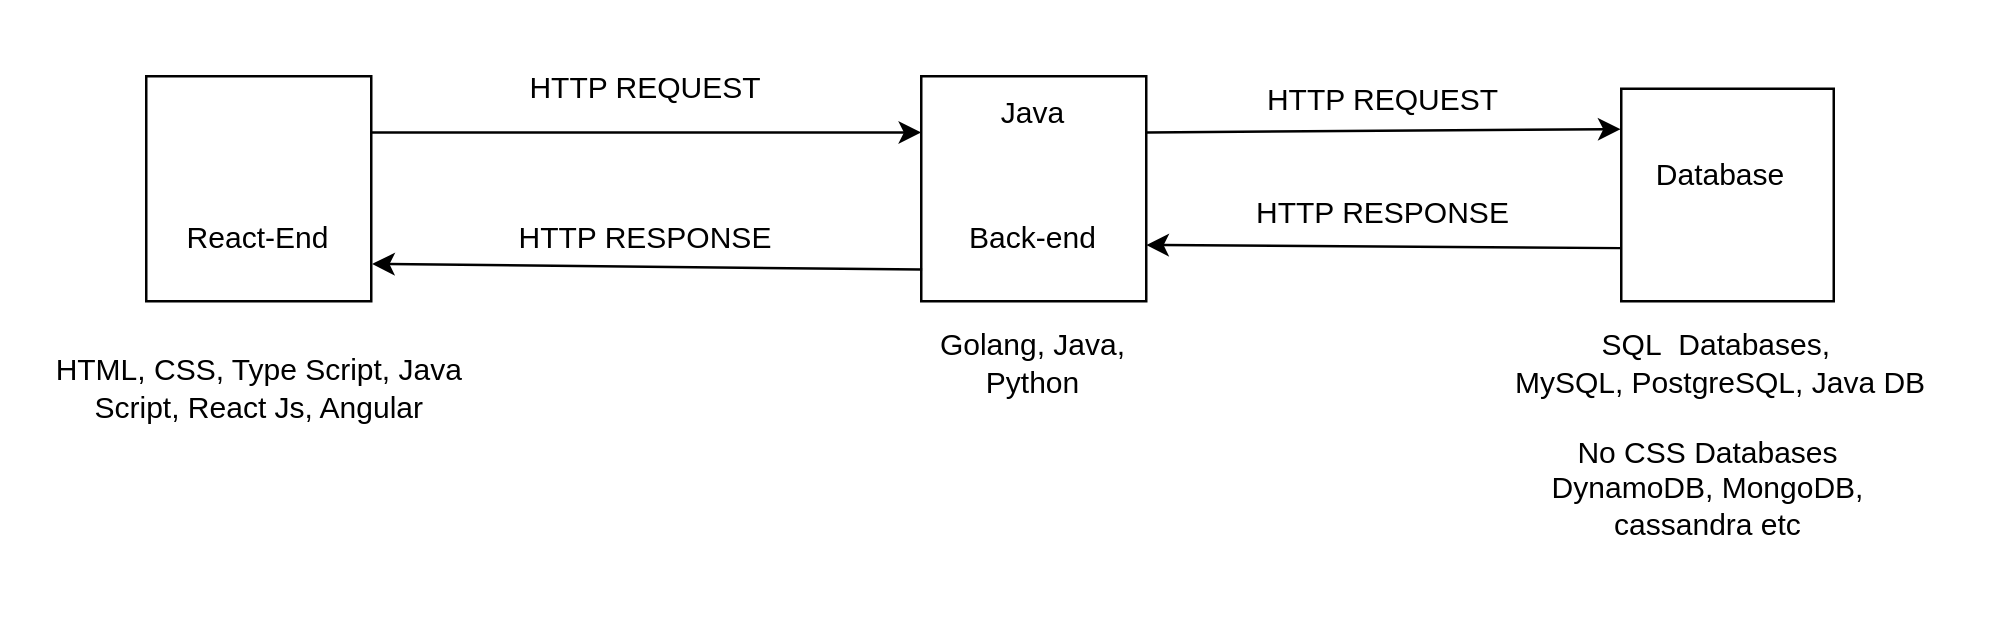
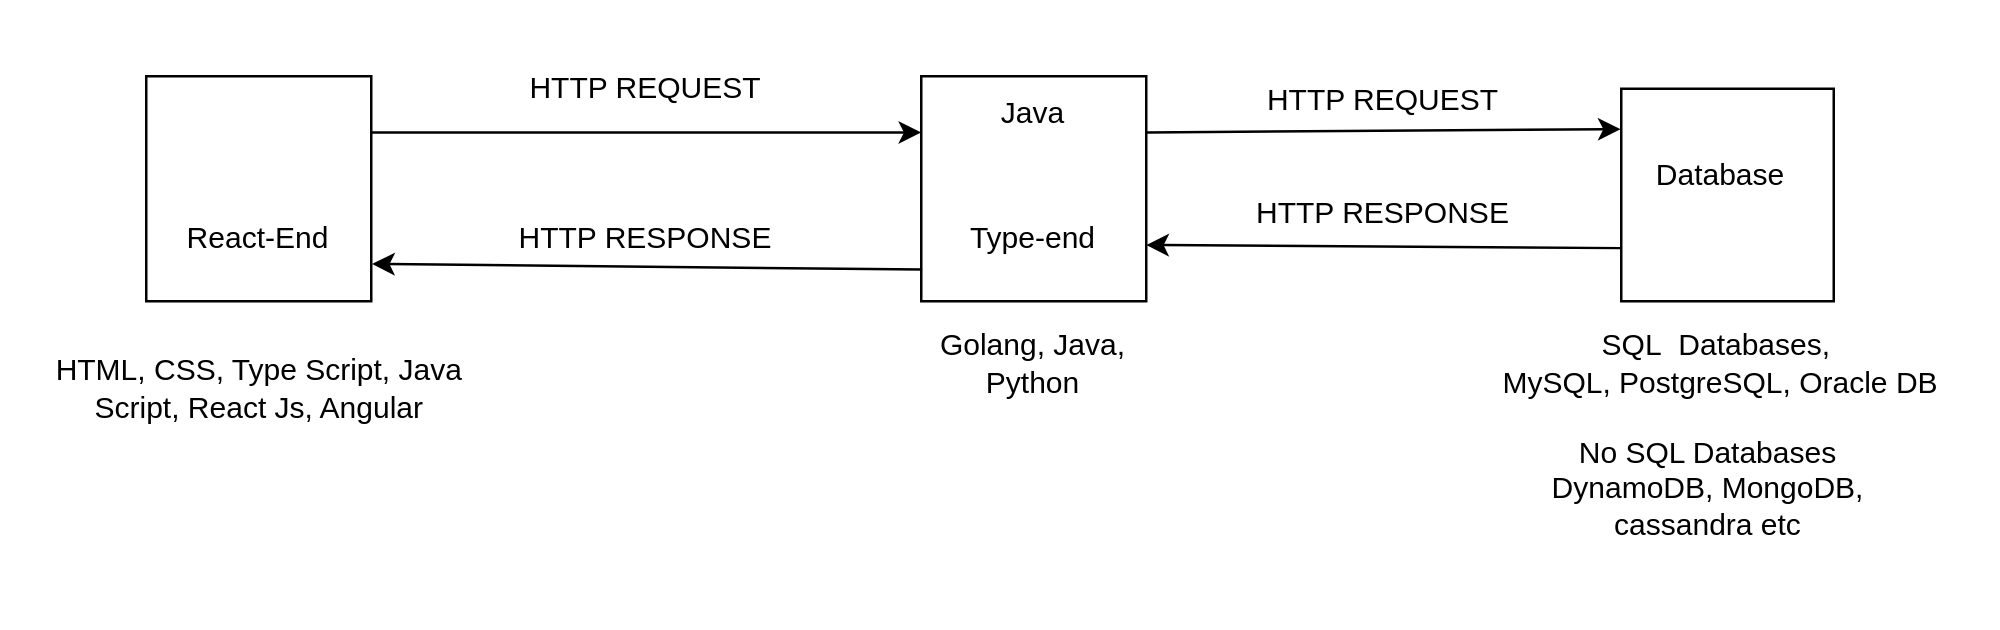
- <mxCell id="6" value="Back-end" style="text;html=1;align=center;verticalAlign=middle;whiteSpace=wrap;rounded=0;" vertex="1" parent="1"><mxGeometry x="383" y="80" width="60" height="30" as="geometry" /></mxCell>
+ <mxCell id="6" value="Type-end" style="text;html=1;align=center;verticalAlign=middle;whiteSpace=wrap;rounded=0;" vertex="1" parent="1"><mxGeometry x="383" y="80" width="60" height="30" as="geometry" /></mxCell>
- <mxCell id="19" value="SQL&amp;nbsp; Databases,&amp;nbsp;&lt;br&gt;MySQL, PostgreSQL, Java DB" style="text;html=1;align=center;verticalAlign=middle;whiteSpace=wrap;rounded=0;" vertex="1" parent="1"><mxGeometry x="598" y="130" width="180" height="30" as="geometry" /></mxCell>
+ <mxCell id="19" value="SQL&amp;nbsp; Databases,&amp;nbsp;&lt;br&gt;MySQL, PostgreSQL, Oracle DB" style="text;html=1;align=center;verticalAlign=middle;whiteSpace=wrap;rounded=0;" vertex="1" parent="1"><mxGeometry x="598" y="130" width="180" height="30" as="geometry" /></mxCell>
- <mxCell id="20" value="No CSS Databases&lt;br&gt;DynamoDB, MongoDB, cassandra etc" style="text;html=1;align=center;verticalAlign=middle;whiteSpace=wrap;rounded=0;" vertex="1" parent="1"><mxGeometry x="608" y="160" width="150" height="70" as="geometry" /></mxCell>
+ <mxCell id="20" value="No SQL Databases&lt;br&gt;DynamoDB, MongoDB, cassandra etc" style="text;html=1;align=center;verticalAlign=middle;whiteSpace=wrap;rounded=0;" vertex="1" parent="1"><mxGeometry x="608" y="160" width="150" height="70" as="geometry" /></mxCell>
